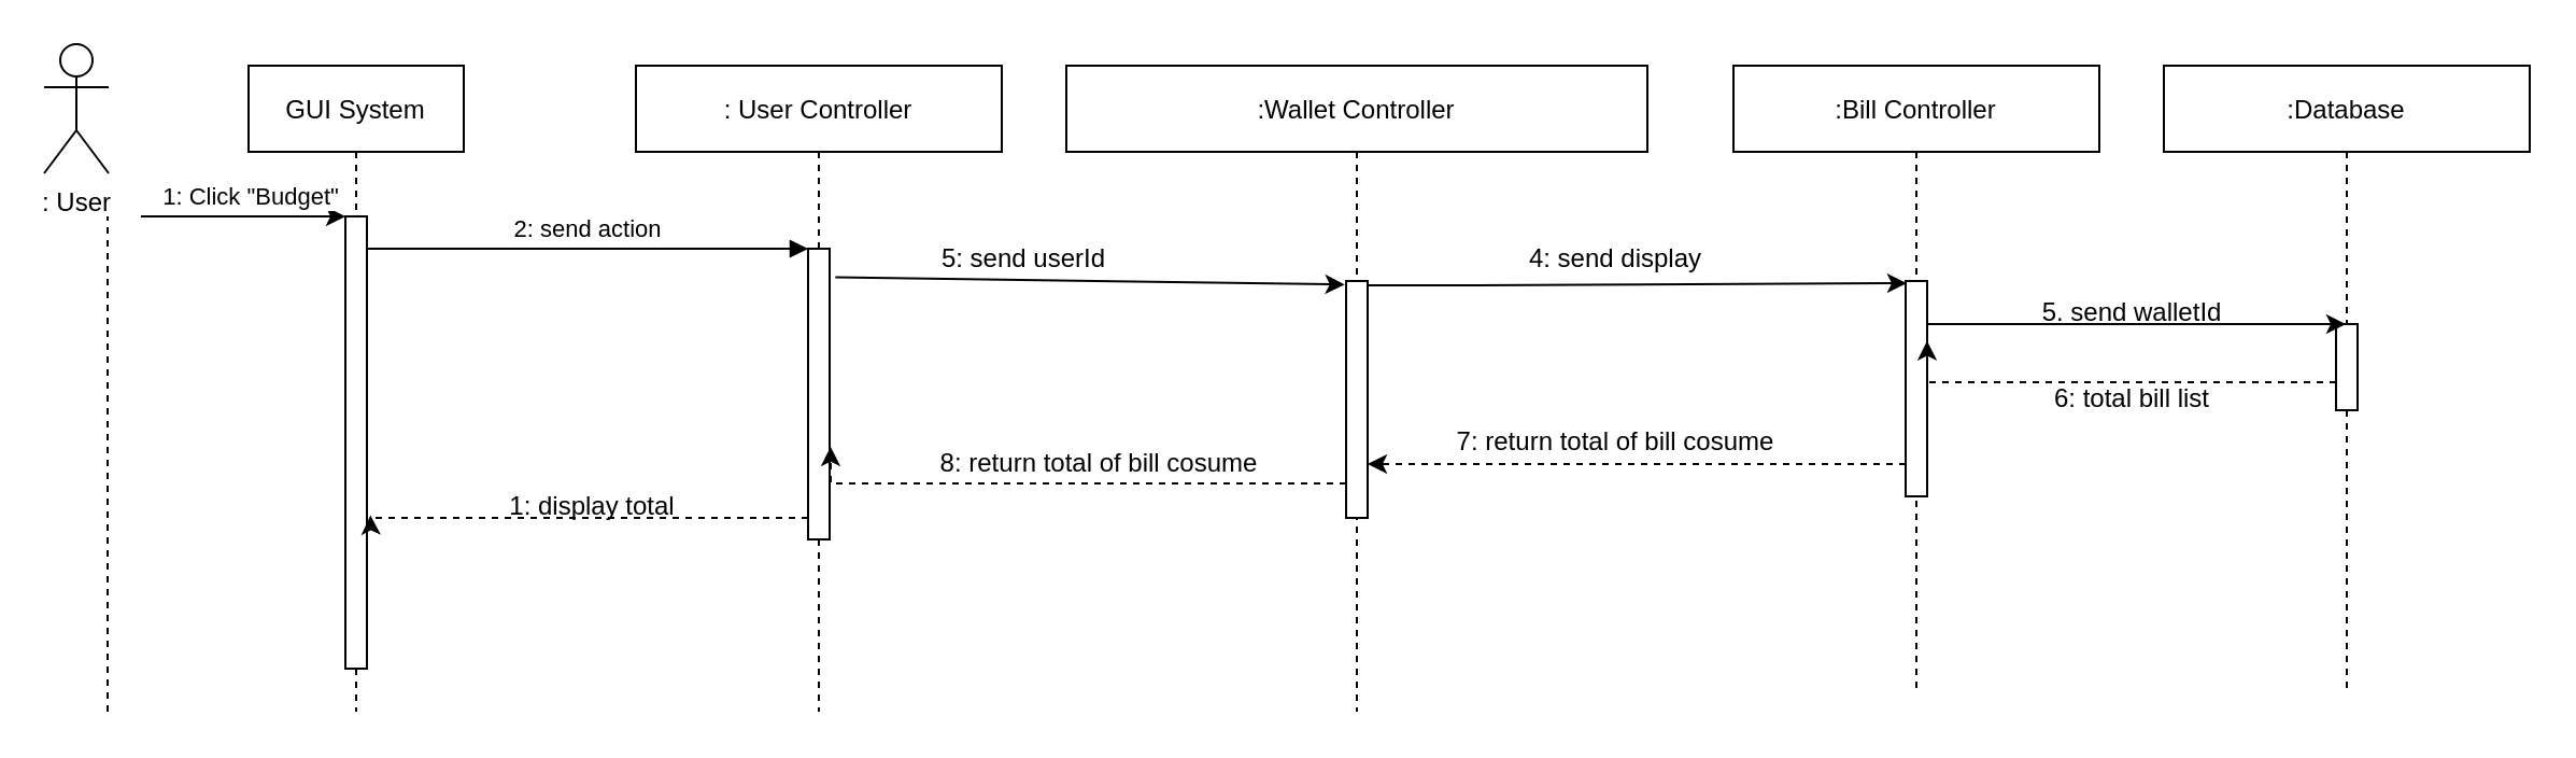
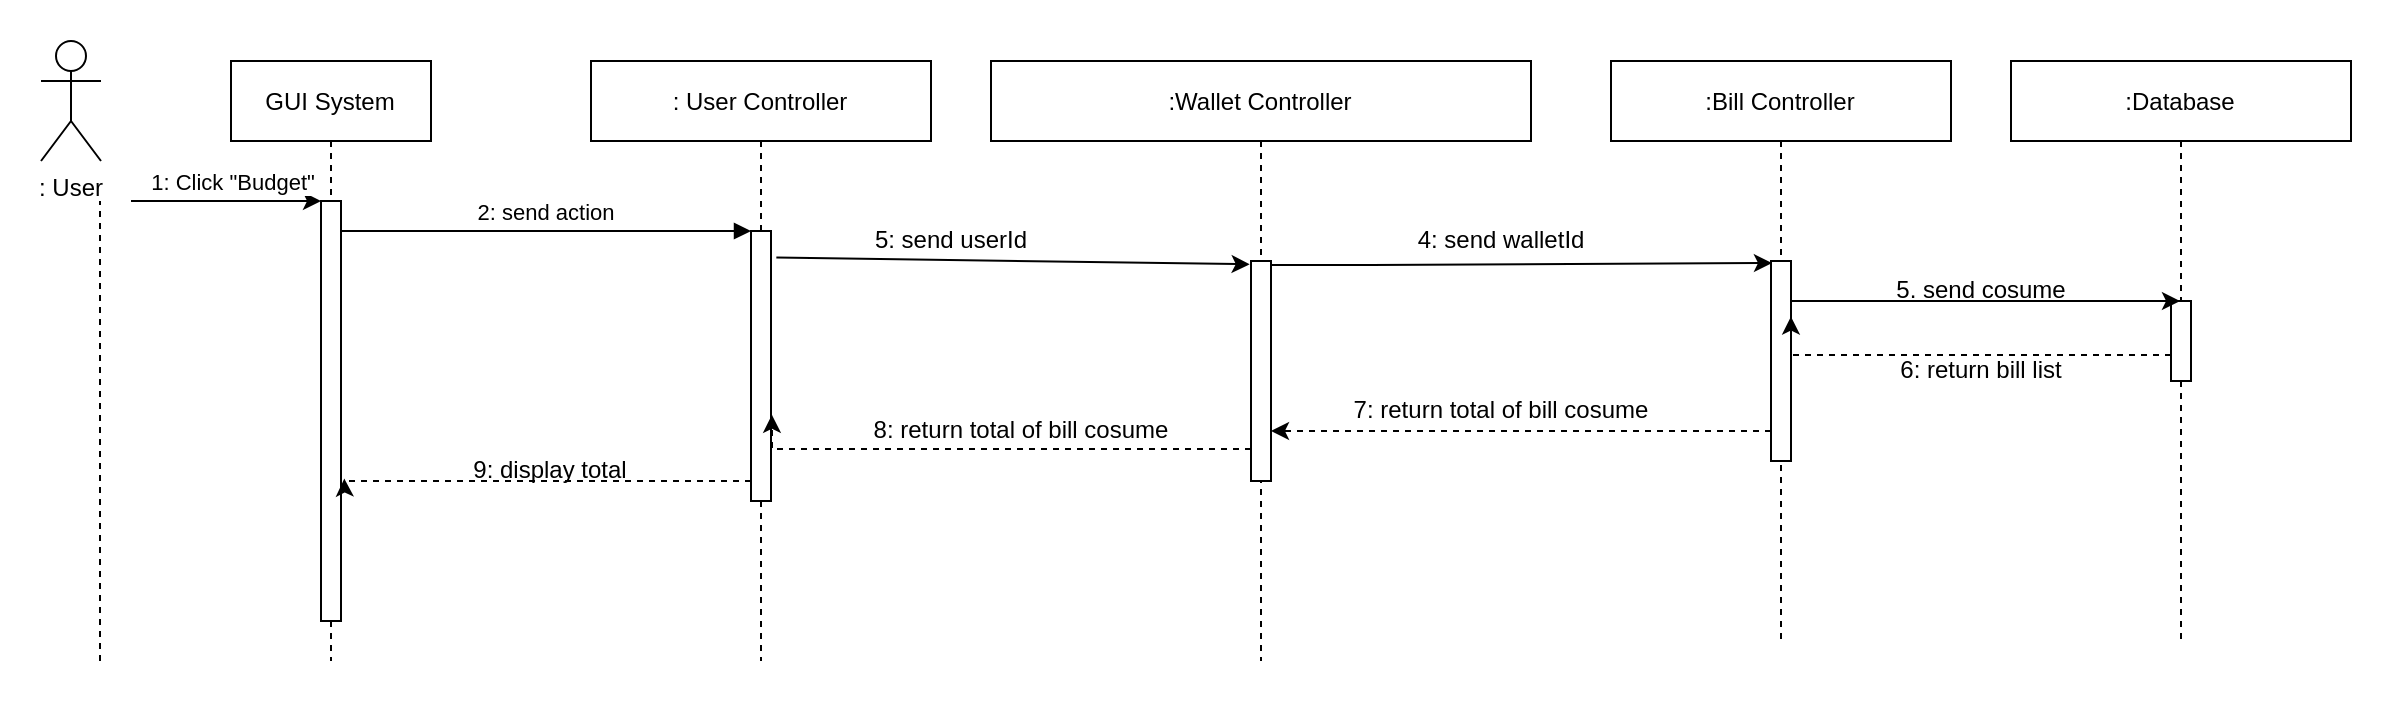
- <mxCell id="24" value="4: send display" style="text;html=1;align=center;verticalAlign=middle;resizable=0;points=[];autosize=1;strokeColor=none;fillColor=none;" vertex="1" parent="1"><mxGeometry x="695" y="105" width="110" height="30" as="geometry" /></mxCell>
+ <mxCell id="24" value="4: send walletId" style="text;html=1;align=center;verticalAlign=middle;resizable=0;points=[];autosize=1;strokeColor=none;fillColor=none;" vertex="1" parent="1"><mxGeometry x="695" y="105" width="110" height="30" as="geometry" /></mxCell>
- <mxCell id="25" value="5. send walletId" style="text;html=1;align=center;verticalAlign=middle;resizable=0;points=[];autosize=1;strokeColor=none;fillColor=none;" vertex="1" parent="1"><mxGeometry x="935" y="130" width="110" height="30" as="geometry" /></mxCell>
+ <mxCell id="25" value="5. send cosume" style="text;html=1;align=center;verticalAlign=middle;resizable=0;points=[];autosize=1;strokeColor=none;fillColor=none;" vertex="1" parent="1"><mxGeometry x="935" y="130" width="110" height="30" as="geometry" /></mxCell>
- <mxCell id="27" value="6: total bill list" style="text;html=1;strokeColor=none;fillColor=none;align=center;verticalAlign=middle;whiteSpace=wrap;rounded=0;" vertex="1" parent="1"><mxGeometry x="942.5" y="170" width="95" height="30" as="geometry" /></mxCell>
+ <mxCell id="27" value="6: return bill list" style="text;html=1;strokeColor=none;fillColor=none;align=center;verticalAlign=middle;whiteSpace=wrap;rounded=0;" vertex="1" parent="1"><mxGeometry x="942.5" y="170" width="95" height="30" as="geometry" /></mxCell>
- <mxCell id="6" value="1: display total" style="text;html=1;strokeColor=none;fillColor=none;align=center;verticalAlign=middle;whiteSpace=wrap;rounded=0;" vertex="1" parent="4"><mxGeometry x="-60" y="190" width="80" height="30" as="geometry" /></mxCell>
+ <mxCell id="6" value="9: display total" style="text;html=1;strokeColor=none;fillColor=none;align=center;verticalAlign=middle;whiteSpace=wrap;rounded=0;" vertex="1" parent="4"><mxGeometry x="-60" y="190" width="80" height="30" as="geometry" /></mxCell>
